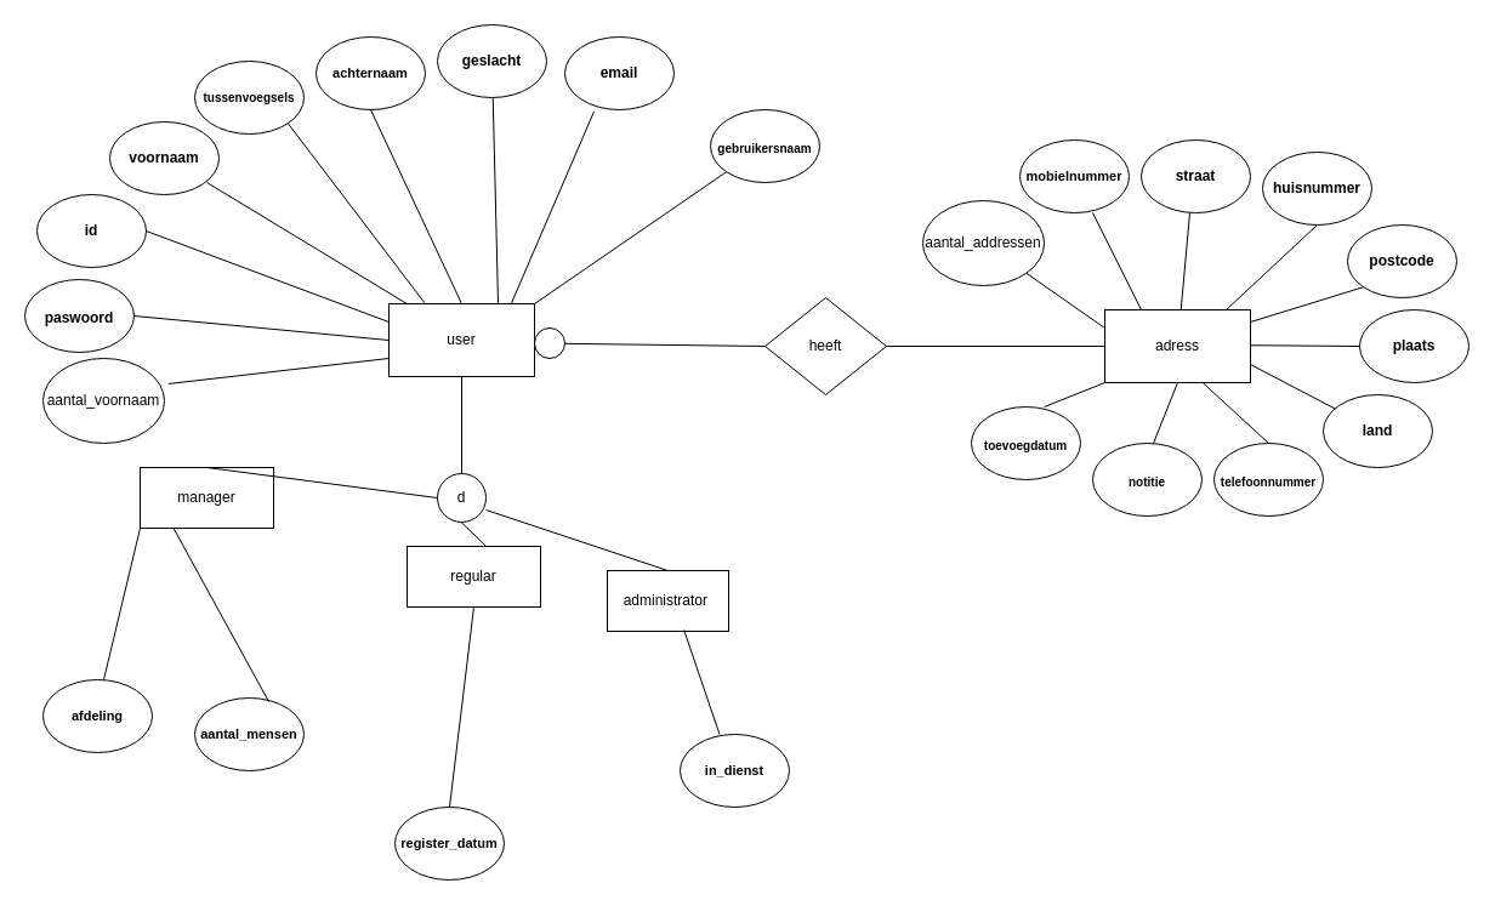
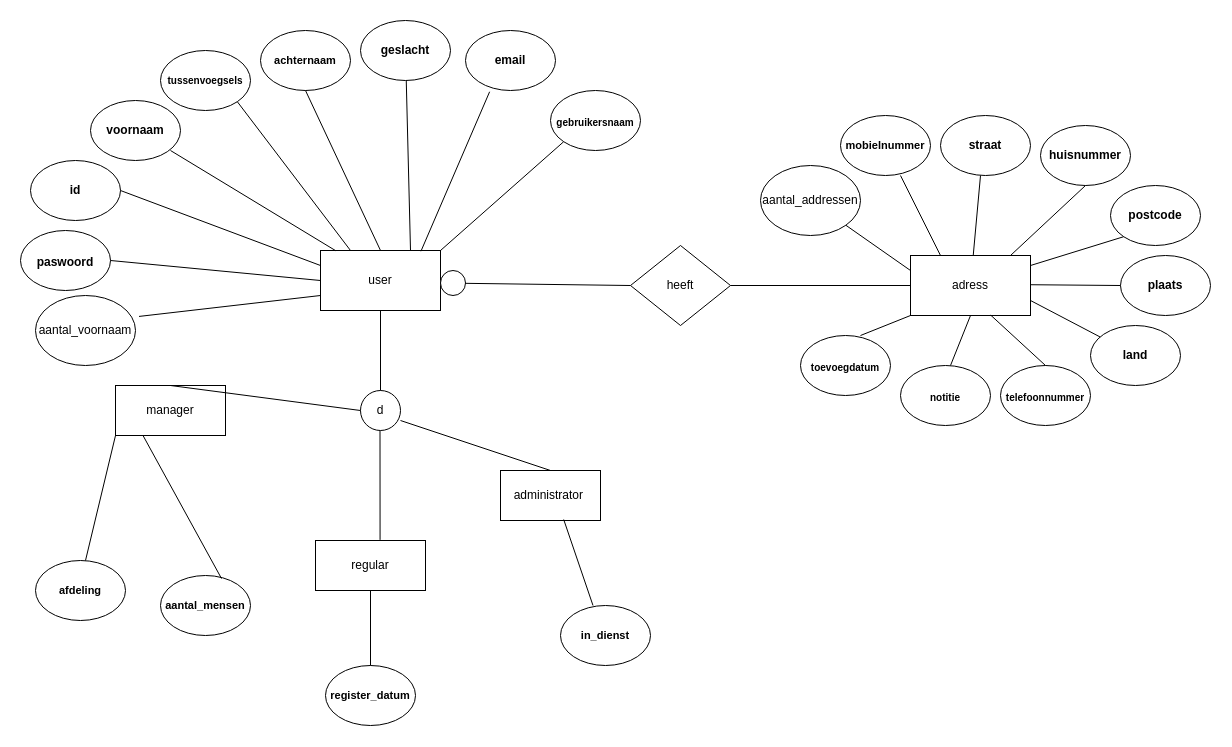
- <mxCell id="18" value="&lt;b&gt;&lt;font style=&quot;font-size: 10px;&quot;&gt;gebruikersnaam&lt;/font&gt;&lt;/b&gt;&lt;span style=&quot;font-size:12.0pt;font-family:&amp;quot;Calibri&amp;quot;,sans-serif;mso-ascii-theme-font:&lt;br/&gt;minor-latin;mso-fareast-font-family:Calibri;mso-fareast-theme-font:minor-latin;&lt;br/&gt;mso-hansi-theme-font:minor-latin;mso-bidi-font-family:Arial;mso-bidi-theme-font:&lt;br/&gt;minor-bidi;mso-ansi-language:NL;mso-fareast-language:EN-US;mso-bidi-language:&lt;br/&gt;AR-SA&quot; lang=&quot;NL&quot;&gt;&lt;/span&gt;" style="ellipse;whiteSpace=wrap;html=1;" parent="1" vertex="1"><mxGeometry x="585" y="90" width="90" height="60" as="geometry" /></mxCell>
+ <mxCell id="18" value="&lt;b&gt;&lt;font style=&quot;font-size: 10px;&quot;&gt;gebruikersnaam&lt;/font&gt;&lt;/b&gt;&lt;span style=&quot;font-size:12.0pt;font-family:&amp;quot;Calibri&amp;quot;,sans-serif;mso-ascii-theme-font:&lt;br/&gt;minor-latin;mso-fareast-font-family:Calibri;mso-fareast-theme-font:minor-latin;&lt;br/&gt;mso-hansi-theme-font:minor-latin;mso-bidi-font-family:Arial;mso-bidi-theme-font:&lt;br/&gt;minor-bidi;mso-ansi-language:NL;mso-fareast-language:EN-US;mso-bidi-language:&lt;br/&gt;AR-SA&quot; lang=&quot;NL&quot;&gt;&lt;/span&gt;" style="ellipse;whiteSpace=wrap;html=1;" parent="1" vertex="1"><mxGeometry x="550" y="90" width="90" height="60" as="geometry" /></mxCell>
- <mxCell id="5" value="regular" style="rounded=0;whiteSpace=wrap;html=1;" parent="1" vertex="1"><mxGeometry x="335" y="450" width="110" height="50" as="geometry" /></mxCell>
+ <mxCell id="5" value="regular" style="rounded=0;whiteSpace=wrap;html=1;" parent="1" vertex="1"><mxGeometry x="315" y="540" width="110" height="50" as="geometry" /></mxCell>
